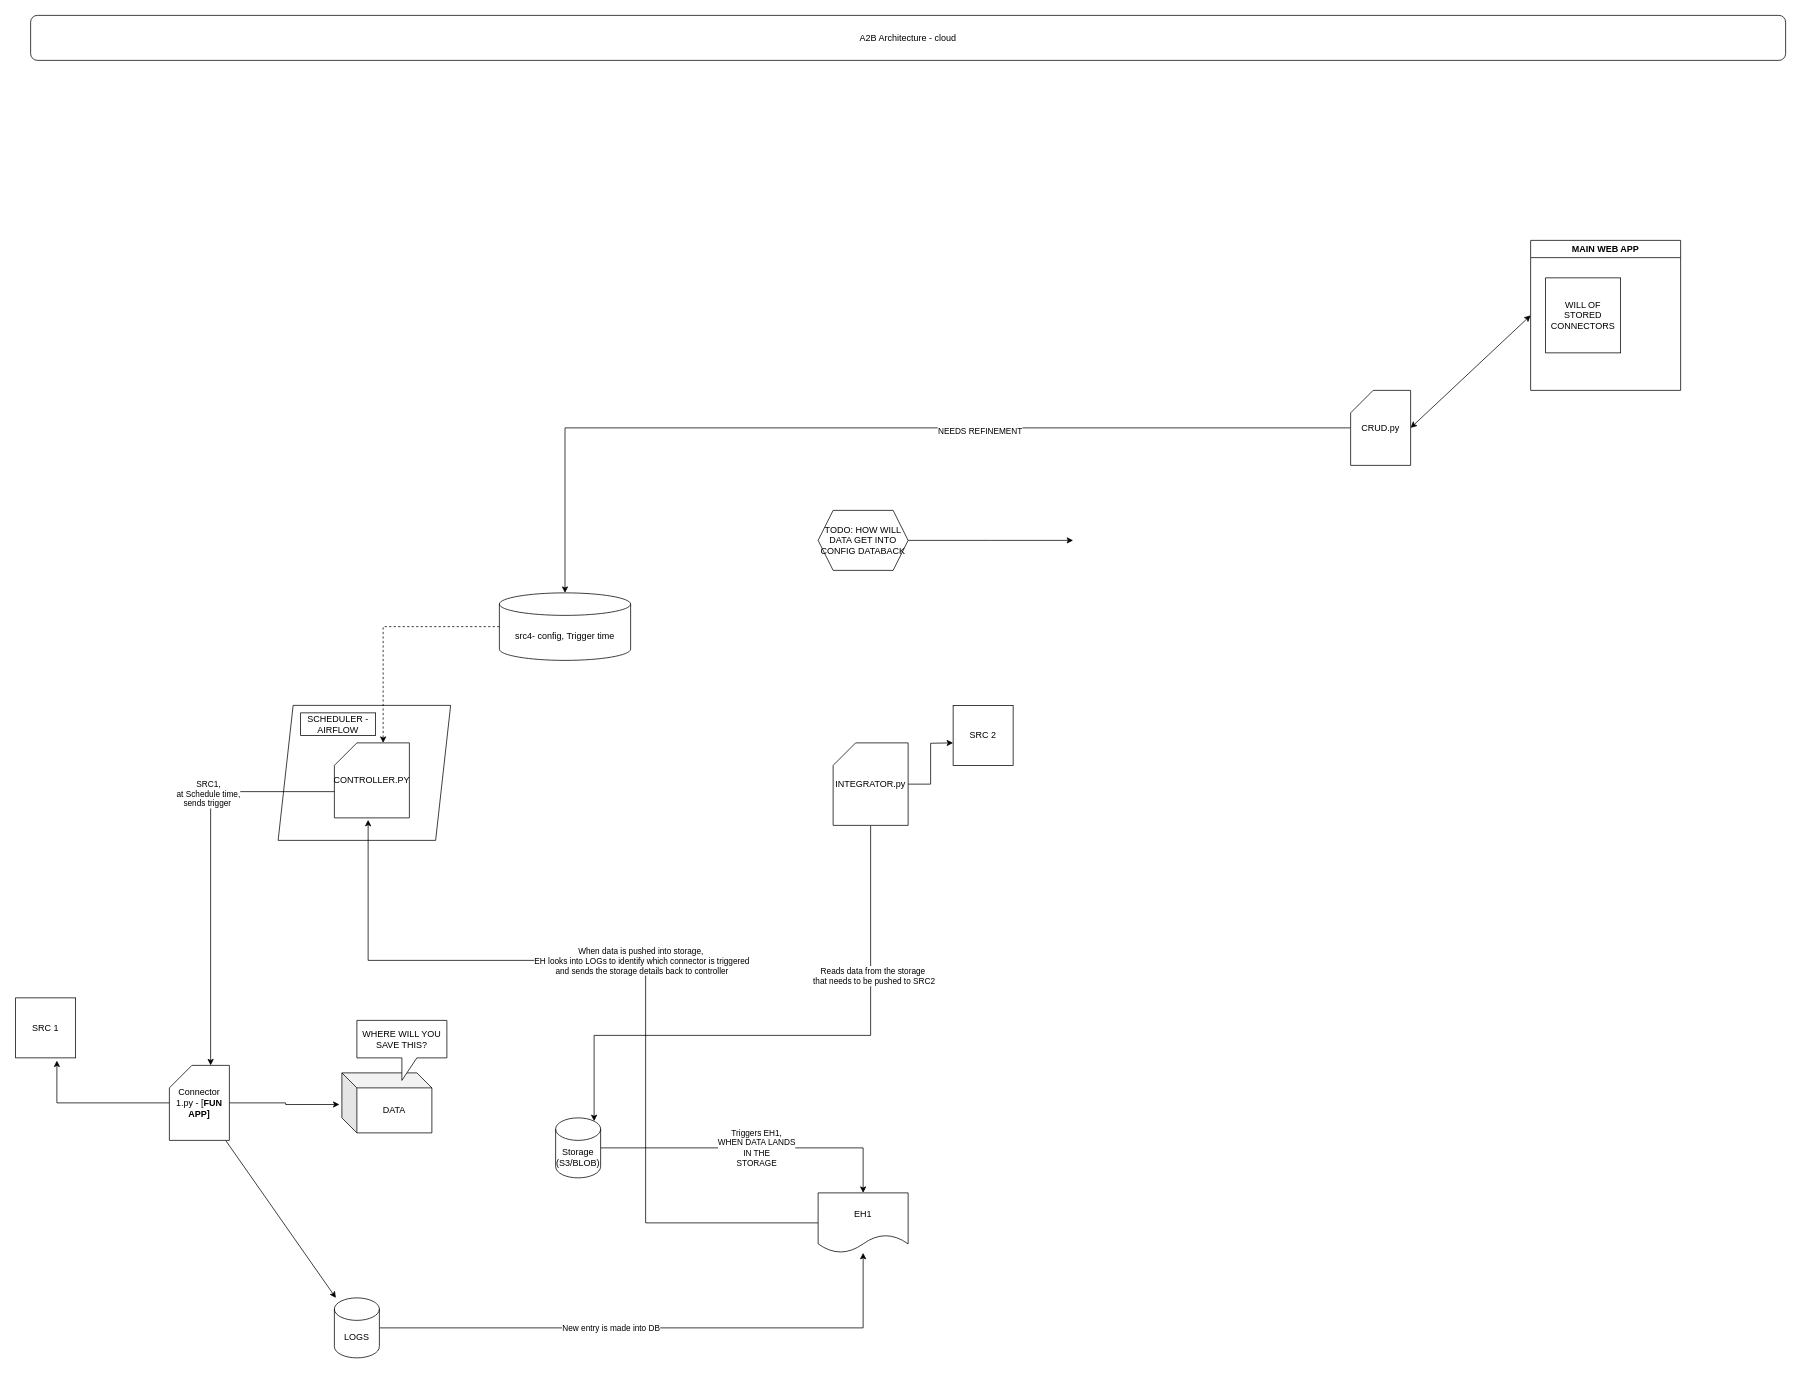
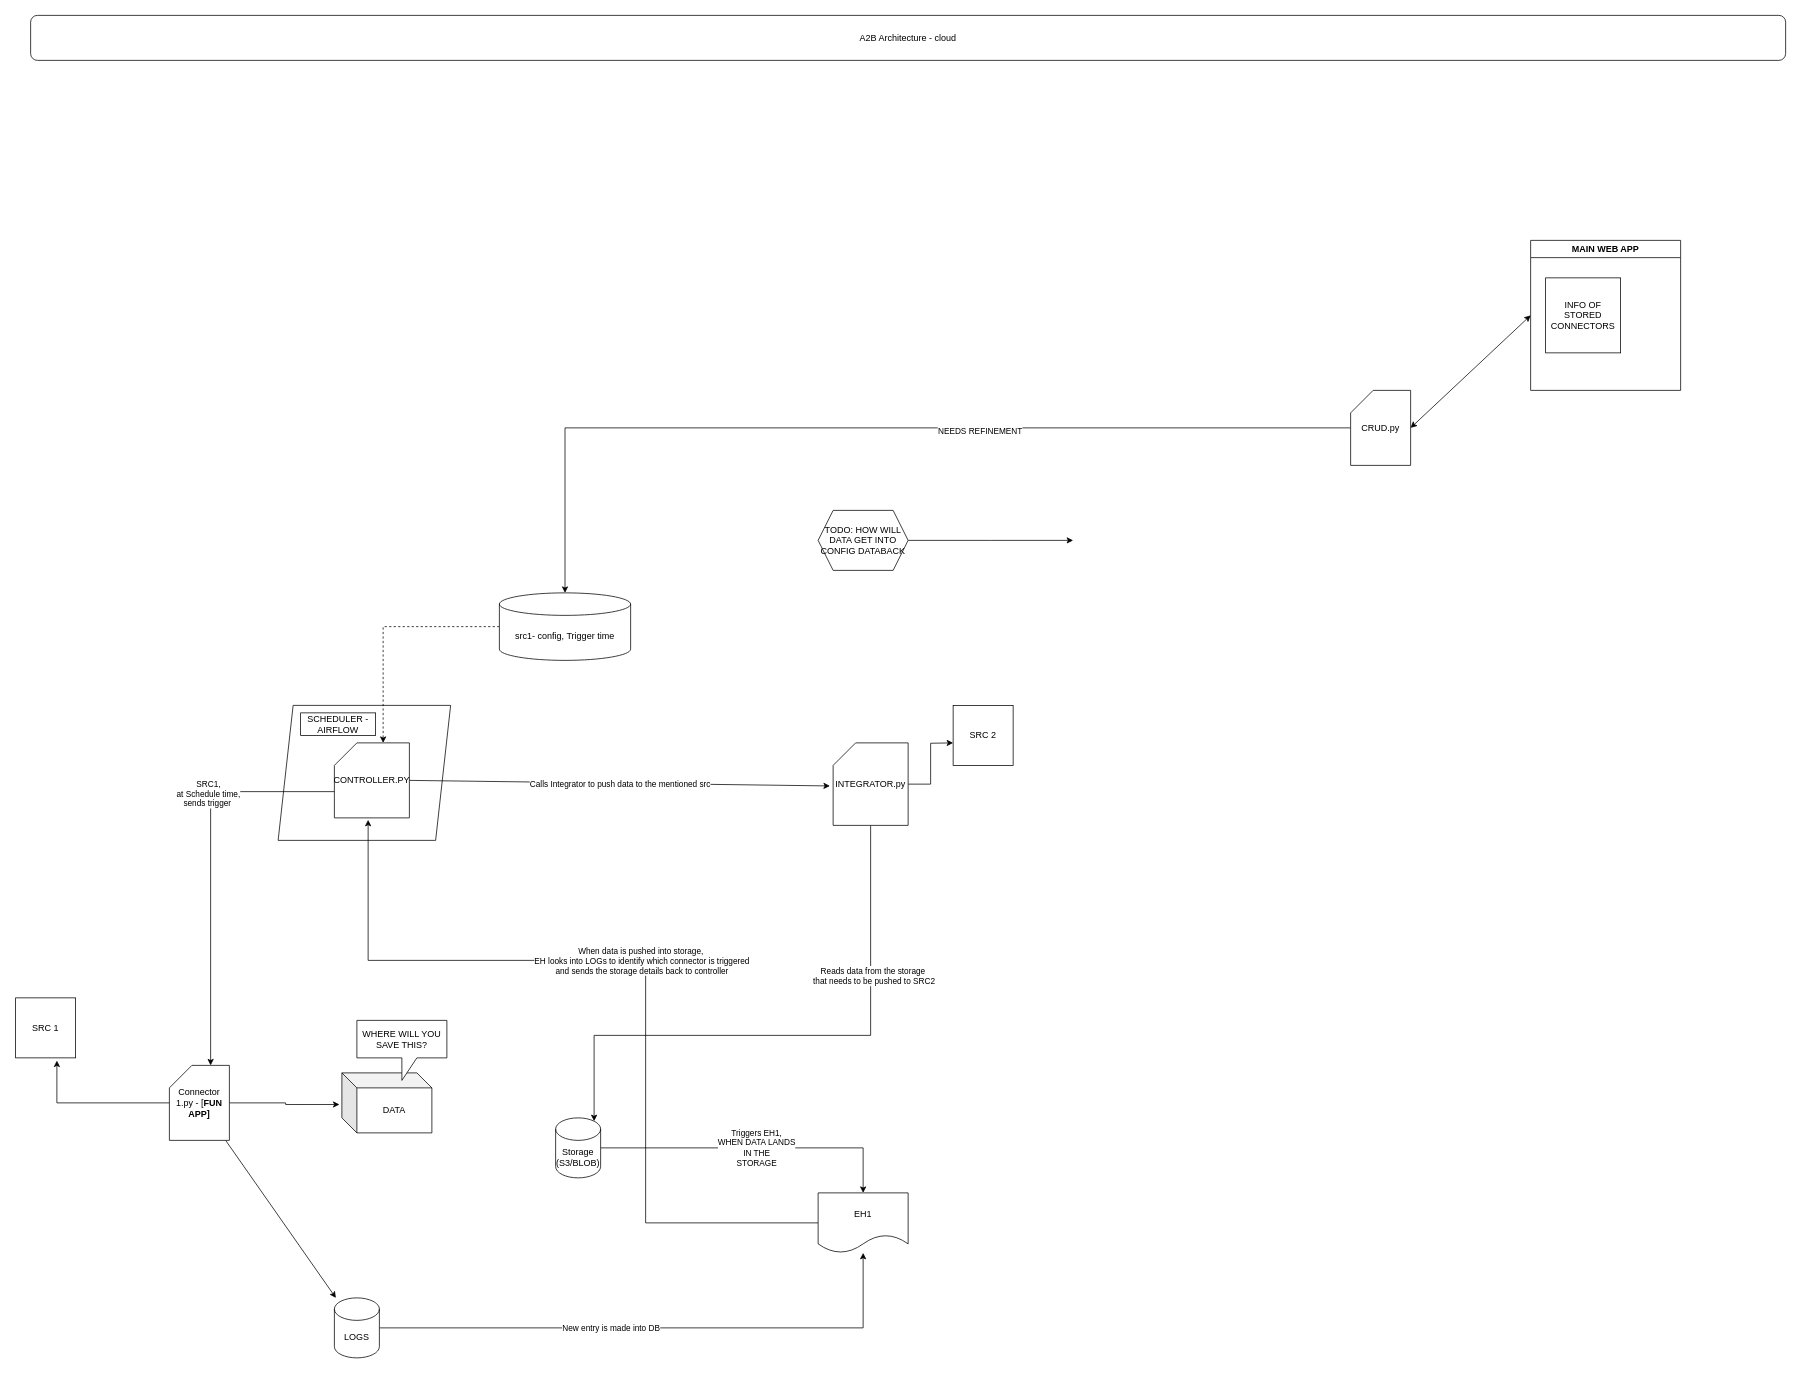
- <mxCell id="34" value="WILL OF STORED CONNECTORS" style="whiteSpace=wrap;html=1;aspect=fixed;" vertex="1" parent="33"><mxGeometry x="20" y="50" width="100" height="100" as="geometry" /></mxCell>
+ <mxCell id="34" value="INFO OF STORED CONNECTORS" style="whiteSpace=wrap;html=1;aspect=fixed;" vertex="1" parent="33"><mxGeometry x="20" y="50" width="100" height="100" as="geometry" /></mxCell>
- <mxCell id="23" value="src4- config, Trigger time" style="shape=cylinder3;whiteSpace=wrap;html=1;boundedLbl=1;backgroundOutline=1;size=15;" vertex="1" parent="1"><mxGeometry x="665" y="790" width="175" height="90" as="geometry" /></mxCell>
+ <mxCell id="23" value="src1- config, Trigger time" style="shape=cylinder3;whiteSpace=wrap;html=1;boundedLbl=1;backgroundOutline=1;size=15;" vertex="1" parent="1"><mxGeometry x="665" y="790" width="175" height="90" as="geometry" /></mxCell>
+ <mxCell id="29" value="" style="endArrow=classic;html=1;rounded=0;exitX=1;exitY=0.5;exitDx=0;exitDy=0;exitPerimeter=0;entryX=-0.043;entryY=0.522;entryDx=0;entryDy=0;entryPerimeter=0;" edge="1" parent="1" source="21" target="14"><mxGeometry width="50" height="50" relative="1" as="geometry"><mxPoint x="790" y="1290" as="sourcePoint" /><mxPoint x="840" y="1240" as="targetPoint" /></mxGeometry></mxCell>
+ <mxCell id="30" value="Calls Integrator to push data to the mentioned src" style="edgeLabel;html=1;align=center;verticalAlign=middle;resizable=0;points=[];" connectable="0" vertex="1" parent="29"><mxGeometry x="0.004" y="-1" relative="1" as="geometry"><mxPoint as="offset" /></mxGeometry></mxCell>
